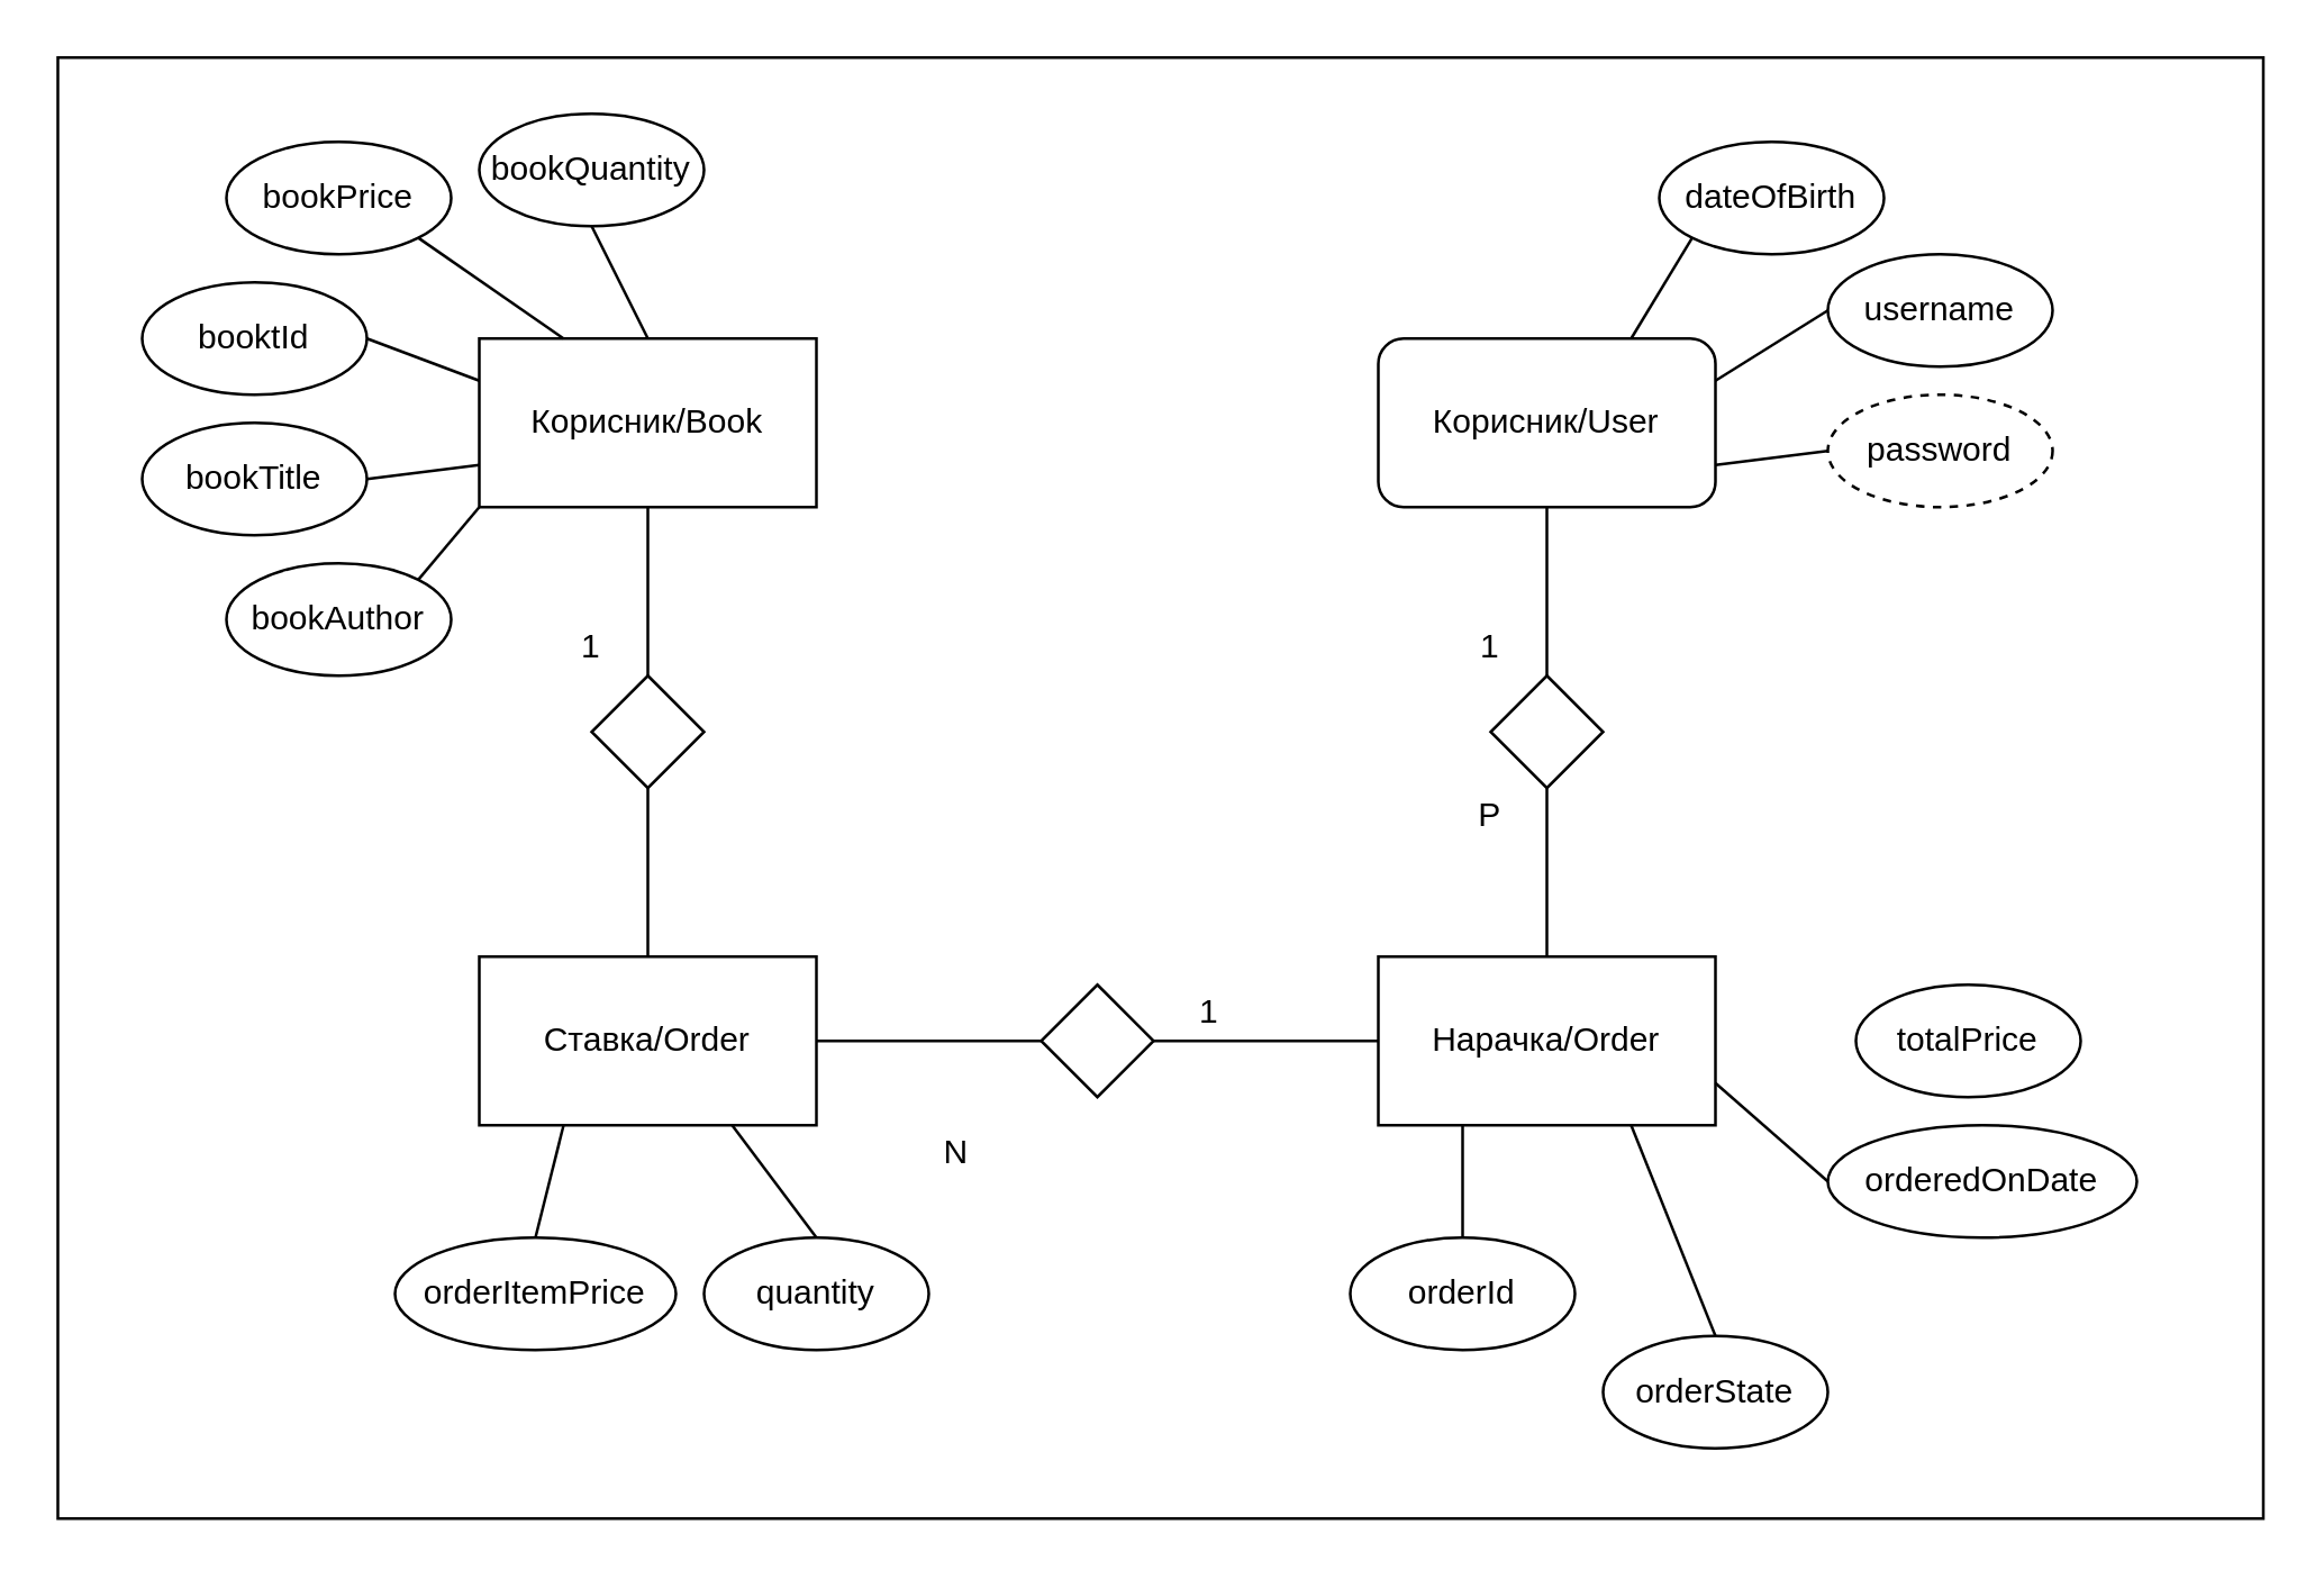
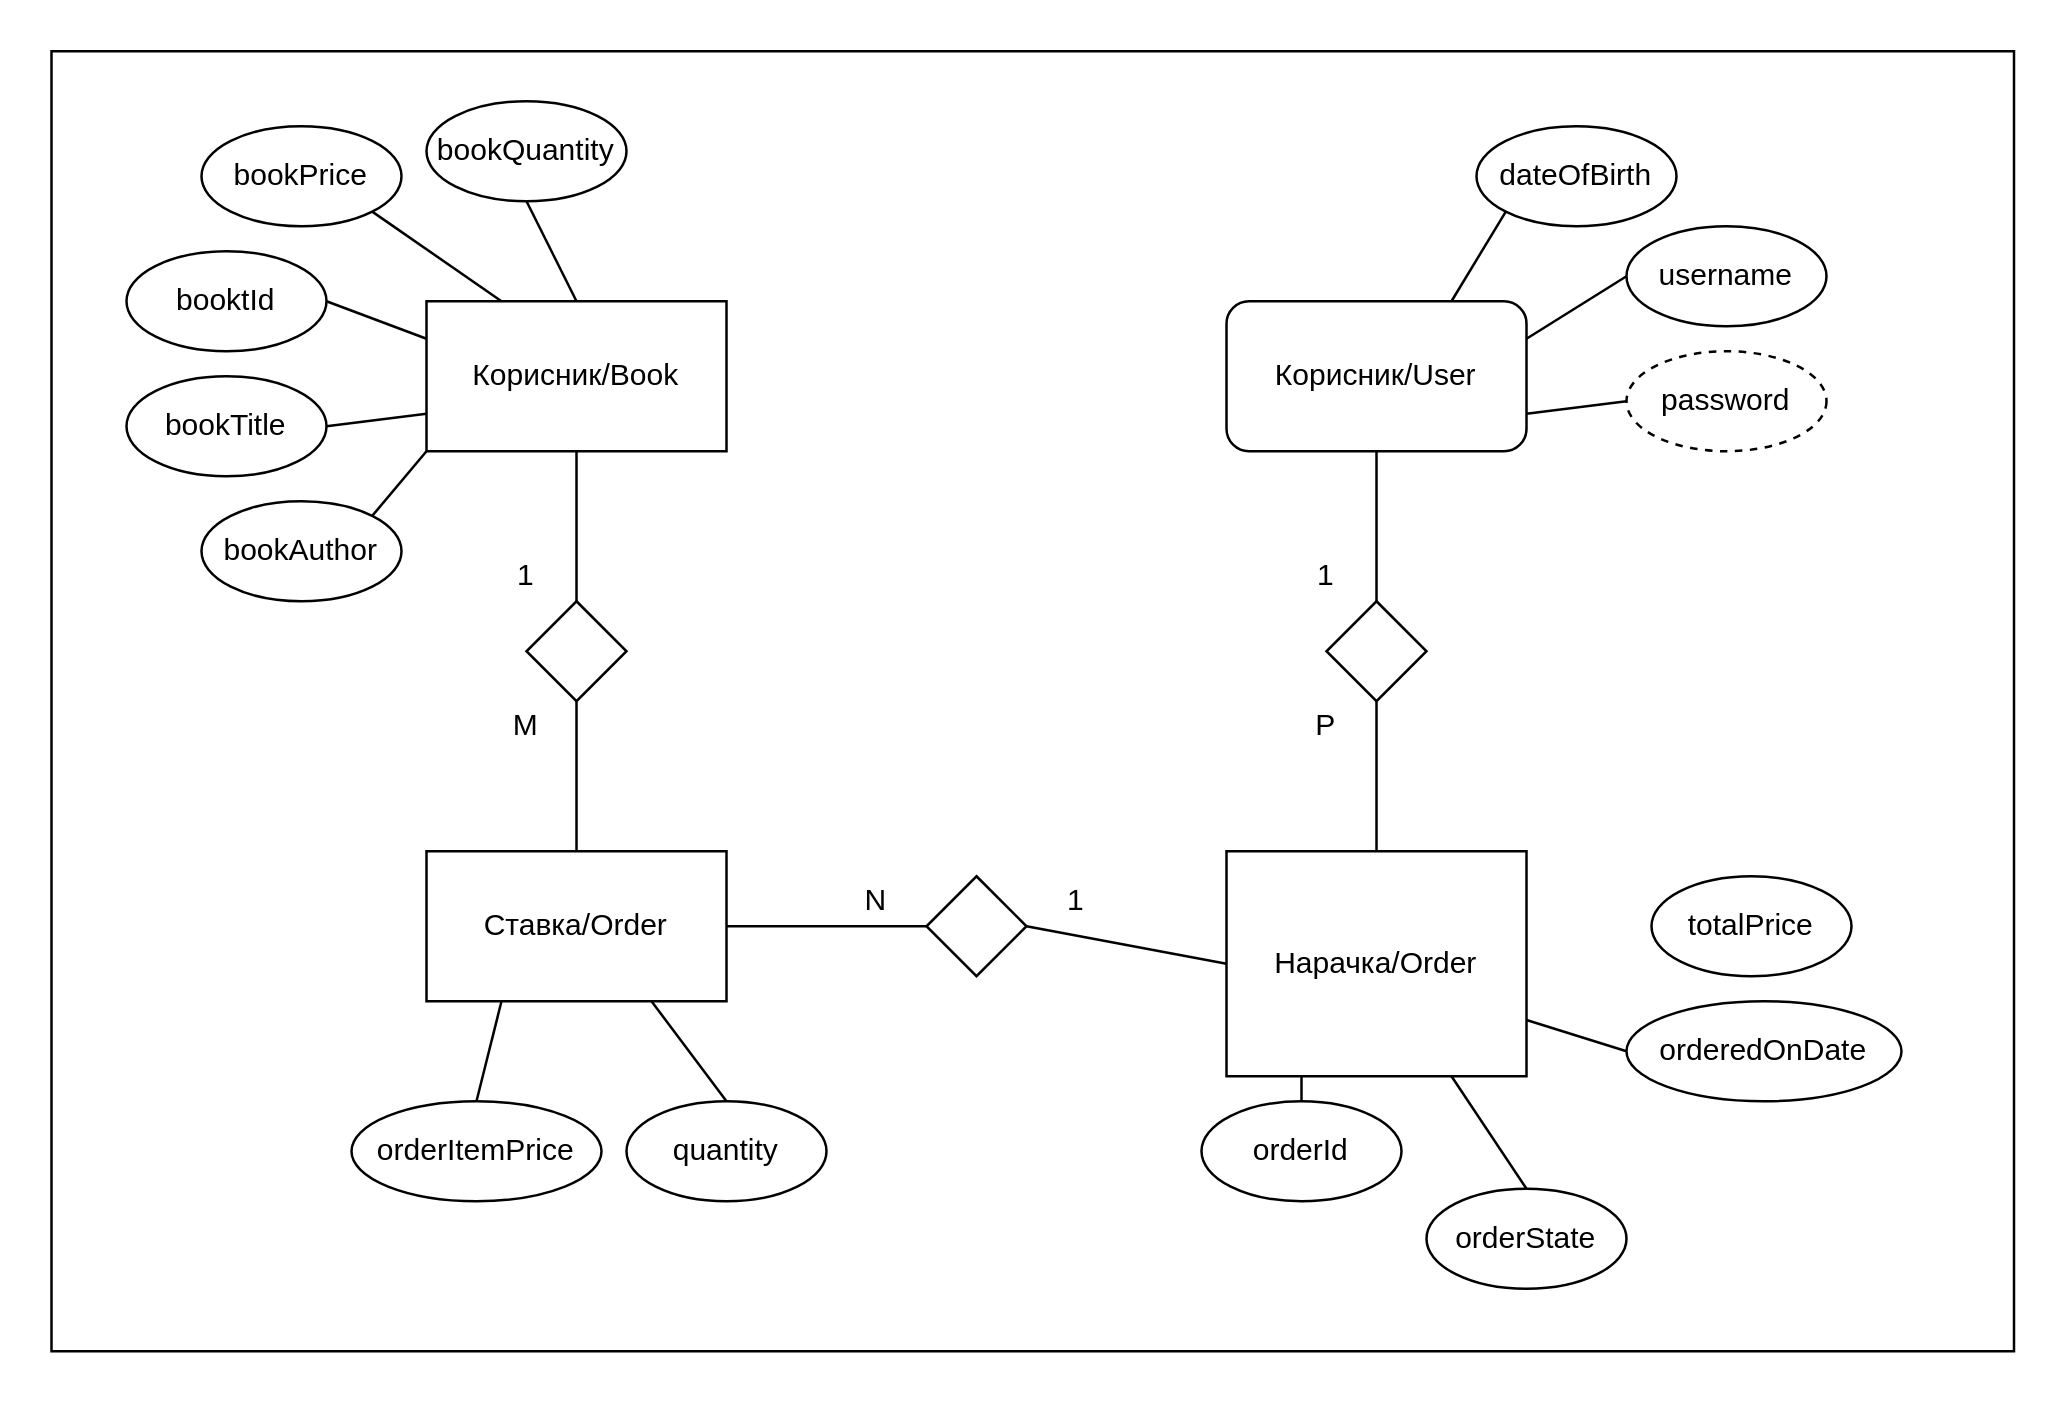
+ <mxCell id="14" value="M" style="text;html=1;strokeColor=none;fillColor=none;align=center;verticalAlign=middle;whiteSpace=wrap;rounded=0;" vertex="1" parent="1"><mxGeometry x="190" y="280" width="40" height="20" as="geometry" /></mxCell>
- <mxCell id="4" value="Нарачка/Order" style="rounded=0;whiteSpace=wrap;html=1;" vertex="1" parent="1"><mxGeometry x="490" y="340" width="120" height="60" as="geometry" /></mxCell>
+ <mxCell id="4" value="Нарачка/Order" style="rounded=0;whiteSpace=wrap;html=1;" vertex="1" parent="1"><mxGeometry x="490" y="340" width="120" height="90" as="geometry" /></mxCell>
- <mxCell id="11" value="N" style="text;html=1;strokeColor=none;fillColor=none;align=center;verticalAlign=middle;whiteSpace=wrap;rounded=0;" vertex="1" parent="1"><mxGeometry x="320" y="400" width="40" height="20" as="geometry" /></mxCell>
+ <mxCell id="11" value="N" style="text;html=1;strokeColor=none;fillColor=none;align=center;verticalAlign=middle;whiteSpace=wrap;rounded=0;" vertex="1" parent="1"><mxGeometry x="330" y="350" width="40" height="20" as="geometry" /></mxCell>
